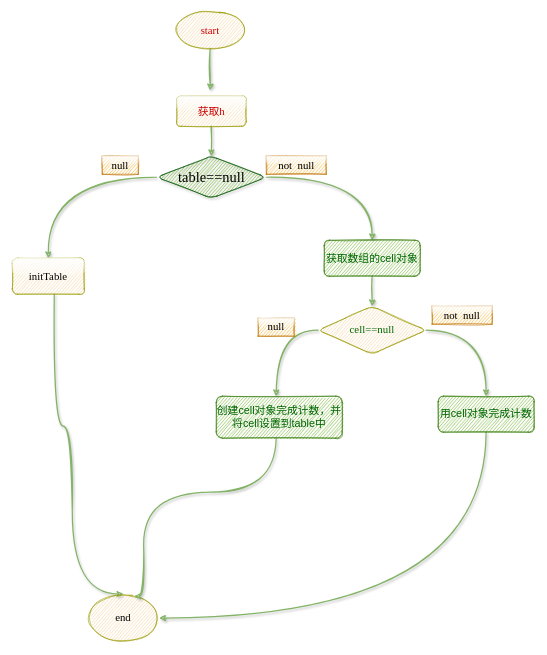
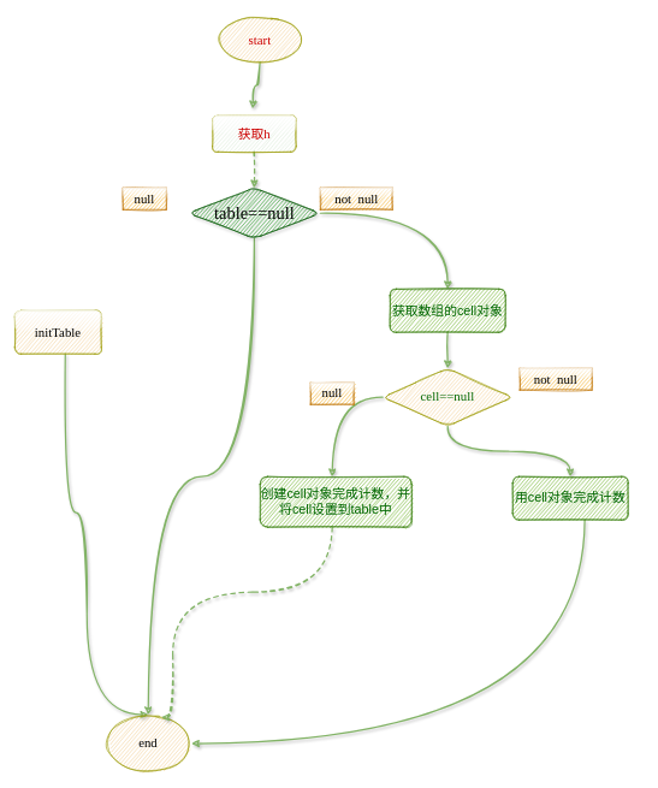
- <mxCell id="3" value="start" style="ellipse;whiteSpace=wrap;html=1;rounded=1;shadow=0;glass=1;labelBackgroundColor=none;labelBorderColor=none;sketch=1;fontFamily=Comic Sans MS;fontSize=18;fontColor=#CC0000;strokeColor=#999900;fillColor=#F2CC8F;" vertex="1" parent="1"><mxGeometry x="290" y="20" width="120" height="60" as="geometry" /></mxCell>
+ <mxCell id="3" value="start" style="ellipse;whiteSpace=wrap;html=1;rounded=1;shadow=0;glass=1;labelBackgroundColor=none;labelBorderColor=none;sketch=1;fontFamily=Comic Sans MS;fontSize=18;fontColor=#CC0000;strokeColor=#999900;fillColor=#F2CC8F;" vertex="1" parent="1"><mxGeometry x="300" y="25" width="120" height="60" as="geometry" /></mxCell>
- <mxCell id="5" value="获取h" style="rounded=1;whiteSpace=wrap;html=1;shadow=0;glass=1;labelBackgroundColor=none;labelBorderColor=none;sketch=1;fontFamily=Comic Sans MS;fontSize=18;fontColor=#CC0000;strokeColor=#999900;fillColor=#F2CC8F;" vertex="1" parent="1"><mxGeometry x="294" y="160" width="116" height="50" as="geometry" /></mxCell>
+ <mxCell id="5" value="获取h" style="rounded=1;whiteSpace=wrap;html=1;shadow=0;glass=1;labelBackgroundColor=none;labelBorderColor=none;sketch=1;fontFamily=Comic Sans MS;fontSize=18;fontColor=#CC0000;strokeColor=#999900;fillColor=#d5e8d4;" vertex="1" parent="1"><mxGeometry x="294" y="160" width="116" height="50" as="geometry" /></mxCell>
- <mxCell id="4" style="edgeStyle=orthogonalEdgeStyle;curved=1;rounded=1;sketch=1;orthogonalLoop=1;jettySize=auto;html=1;shadow=1;fontFamily=Comic Sans MS;fontSize=18;fontColor=#CC0000;strokeColor=#82B366;strokeWidth=2;fillColor=#F2CC8F;" edge="1" parent="1" source="5" target="8"><mxGeometry relative="1" as="geometry"><mxPoint x="352" y="260" as="targetPoint" /></mxGeometry></mxCell>
+ <mxCell id="4" style="edgeStyle=orthogonalEdgeStyle;curved=1;rounded=1;sketch=1;orthogonalLoop=1;jettySize=auto;html=1;shadow=1;fontFamily=Comic Sans MS;fontSize=18;fontColor=#CC0000;strokeColor=#82B366;strokeWidth=2;fillColor=#F2CC8F;dashed=1;" edge="1" parent="1" source="5" target="8"><mxGeometry relative="1" as="geometry"><mxPoint x="352" y="260" as="targetPoint" /></mxGeometry></mxCell>
- <mxCell id="8" value="&lt;font color=&quot;#000000&quot;&gt;table==null&lt;/font&gt;" style="rhombus;whiteSpace=wrap;html=1;rounded=1;shadow=1;sketch=1;fontSize=24;fontColor=#ffffff;fillColor=#60a917;strokeColor=#005700;glass=1;labelBackgroundColor=none;labelBorderColor=none;fontFamily=Comic Sans MS;" vertex="1" parent="1"><mxGeometry x="260.5" y="260" width="183" height="70" as="geometry" /></mxCell>
+ <mxCell id="8" value="&lt;font color=&quot;#000000&quot;&gt;table==null&lt;/font&gt;" style="rhombus;whiteSpace=wrap;html=1;rounded=1;shadow=1;sketch=1;fontSize=24;fontColor=#ffffff;fillColor=#008a00;strokeColor=#005700;glass=1;labelBackgroundColor=none;labelBorderColor=none;fontFamily=Comic Sans MS;" vertex="1" parent="1"><mxGeometry x="260.5" y="260" width="183" height="70" as="geometry" /></mxCell>
- <mxCell id="6" style="edgeStyle=orthogonalEdgeStyle;curved=1;rounded=1;sketch=1;orthogonalLoop=1;jettySize=auto;html=1;shadow=1;fontFamily=Comic Sans MS;fontSize=18;fontColor=#000000;strokeColor=#82B366;strokeWidth=2;fillColor=#F2CC8F;entryX=0.5;entryY=0;entryDx=0;entryDy=0;" edge="1" parent="1" source="8" target="11"><mxGeometry relative="1" as="geometry"><mxPoint x="90" y="420" as="targetPoint" /></mxGeometry></mxCell>
+ <mxCell id="6" style="edgeStyle=orthogonalEdgeStyle;curved=1;rounded=1;sketch=1;orthogonalLoop=1;jettySize=auto;html=1;shadow=1;fontFamily=Comic Sans MS;fontSize=18;fontColor=#000000;strokeColor=#82B366;strokeWidth=2;fillColor=#F2CC8F;" edge="1" parent="1" source="8" target="12"><mxGeometry relative="1" as="geometry"><mxPoint x="90" y="420" as="targetPoint" /></mxGeometry></mxCell>
- <mxCell id="24" value="&lt;font color=&quot;#006600&quot;&gt;用cell对象完成计数&lt;/font&gt;" style="text;html=1;strokeColor=#2D7600;fillColor=#60a917;align=center;verticalAlign=middle;whiteSpace=wrap;rounded=1;fontSize=18;sketch=1;fontColor=#ffffff;" vertex="1" parent="1"><mxGeometry x="730" y="660" width="160" height="60" as="geometry" /></mxCell>
+ <mxCell id="24" value="&lt;font color=&quot;#006600&quot;&gt;用cell对象完成计数&lt;/font&gt;" style="text;html=1;strokeColor=#2D7600;fillColor=#60a917;align=center;verticalAlign=middle;whiteSpace=wrap;rounded=1;fontSize=18;sketch=1;fontColor=#ffffff;" vertex="1" parent="1"><mxGeometry x="710" y="660" width="160" height="60" as="geometry" /></mxCell>
- <mxCell id="20" style="edgeStyle=orthogonalEdgeStyle;curved=1;rounded=1;sketch=1;orthogonalLoop=1;jettySize=auto;html=1;entryX=0.655;entryY=0.042;entryDx=0;entryDy=0;entryPerimeter=0;shadow=1;fontFamily=Comic Sans MS;fontSize=18;fontColor=#006600;strokeColor=#82B366;strokeWidth=2;fillColor=#F2CC8F;" edge="1" parent="1" source="21" target="12"><mxGeometry relative="1" as="geometry"><Array as="points"><mxPoint x="460" y="820" /><mxPoint x="239" y="820" /></Array></mxGeometry></mxCell>
+ <mxCell id="20" style="edgeStyle=orthogonalEdgeStyle;curved=1;rounded=1;sketch=1;orthogonalLoop=1;jettySize=auto;html=1;entryX=0.655;entryY=0.042;entryDx=0;entryDy=0;entryPerimeter=0;shadow=1;fontFamily=Comic Sans MS;fontSize=18;fontColor=#006600;strokeColor=#82B366;strokeWidth=2;fillColor=#F2CC8F;dashed=1;" edge="1" parent="1" source="21" target="12"><mxGeometry relative="1" as="geometry"><Array as="points"><mxPoint x="460" y="820" /><mxPoint x="239" y="820" /></Array></mxGeometry></mxCell>
